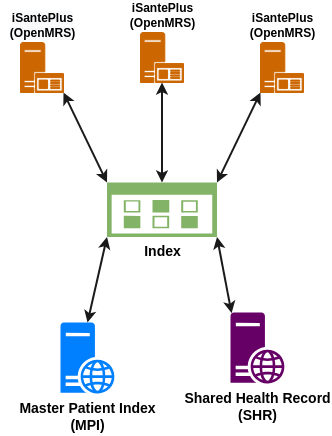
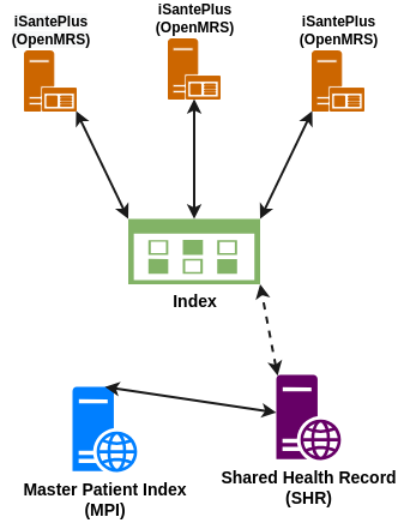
- <mxCell id="12" style="orthogonalLoop=1;jettySize=auto;html=1;exitX=0.02;exitY=0.01;exitDx=0;exitDy=0;exitPerimeter=0;entryX=1;entryY=1;entryDx=0;entryDy=0;entryPerimeter=0;rounded=0;strokeWidth=2;fillColor=#dae8fc;startArrow=classic;startFill=1;strokeColor=#1A1A1A;" edge="1" parent="1" source="6" target="5"><mxGeometry relative="1" as="geometry"><mxPoint x="100" y="310" as="sourcePoint" /><mxPoint x="171.5" y="234.4" as="targetPoint" /></mxGeometry></mxCell>
+ <mxCell id="12" style="orthogonalLoop=1;jettySize=auto;html=1;exitX=0.02;exitY=0.01;exitDx=0;exitDy=0;exitPerimeter=0;entryX=1;entryY=1;entryDx=0;entryDy=0;entryPerimeter=0;rounded=0;strokeWidth=2;fillColor=#dae8fc;startArrow=classic;startFill=1;strokeColor=#1A1A1A;dashed=1;" edge="1" parent="1" source="6" target="5"><mxGeometry relative="1" as="geometry"><mxPoint x="100" y="310" as="sourcePoint" /><mxPoint x="171.5" y="234.4" as="targetPoint" /></mxGeometry></mxCell>
- <mxCell id="11" style="orthogonalLoop=1;jettySize=auto;html=1;entryX=0;entryY=1;entryDx=0;entryDy=0;entryPerimeter=0;rounded=0;strokeWidth=2;fillColor=#dae8fc;startArrow=classic;startFill=1;strokeColor=#1A1A1A;exitX=0.5;exitY=0;exitDx=0;exitDy=0;exitPerimeter=0;" edge="1" parent="1" source="10" target="5"><mxGeometry relative="1" as="geometry"><mxPoint x="140" y="290" as="sourcePoint" /><mxPoint x="171.5" y="180" as="targetPoint" /></mxGeometry></mxCell>
+ <mxCell id="11" style="orthogonalLoop=1;jettySize=auto;html=1;rounded=0;strokeWidth=2;fillColor=#dae8fc;startArrow=classic;startFill=1;strokeColor=#1A1A1A;exitX=0.5;exitY=0;exitDx=0;exitDy=0;exitPerimeter=0;" edge="1" parent="1" source="10" target="6"><mxGeometry relative="1" as="geometry"><mxPoint x="140" y="290" as="sourcePoint" /><mxPoint x="171.5" y="180" as="targetPoint" /></mxGeometry></mxCell>
